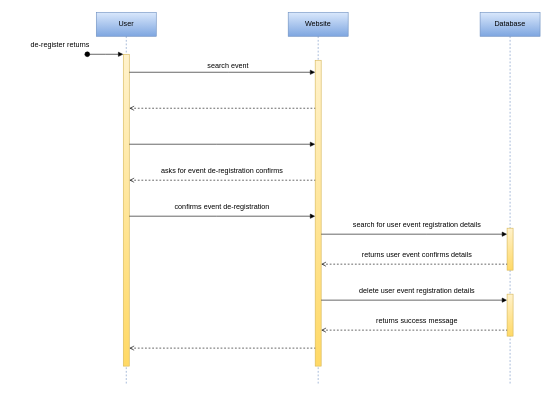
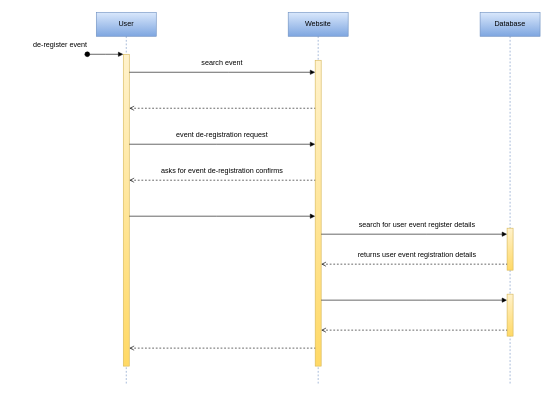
- <mxCell id="20" value="de-register returns" style="text;html=1;strokeColor=none;fillColor=none;align=center;verticalAlign=middle;whiteSpace=wrap;rounded=0;" vertex="1" parent="1"><mxGeometry x="20" y="60" width="160" height="30" as="geometry" /></mxCell>
+ <mxCell id="20" value="de-register event" style="text;html=1;strokeColor=none;fillColor=none;align=center;verticalAlign=middle;whiteSpace=wrap;rounded=0;" vertex="1" parent="1"><mxGeometry x="20" y="60" width="160" height="30" as="geometry" /></mxCell>
- <mxCell id="28" value="search event" style="text;html=1;strokeColor=none;fillColor=none;align=center;verticalAlign=middle;whiteSpace=wrap;rounded=0;" vertex="1" parent="1"><mxGeometry x="335" y="95" width="90" height="30" as="geometry" /></mxCell>
+ <mxCell id="28" value="search event" style="text;html=1;strokeColor=none;fillColor=none;align=center;verticalAlign=middle;whiteSpace=wrap;rounded=0;" vertex="1" parent="1"><mxGeometry x="325" y="90" width="90" height="30" as="geometry" /></mxCell>
+ <mxCell id="9" value="event de-registration request" style="text;html=1;strokeColor=none;fillColor=none;align=center;verticalAlign=middle;whiteSpace=wrap;rounded=0;" vertex="1" parent="1"><mxGeometry x="290" y="210" width="160" height="30" as="geometry" /></mxCell>
- <mxCell id="11" value="confirms event de-registration" style="text;html=1;strokeColor=none;fillColor=none;align=center;verticalAlign=middle;whiteSpace=wrap;rounded=0;" vertex="1" parent="1"><mxGeometry x="285" y="330" width="170" height="30" as="geometry" /></mxCell>
- <mxCell id="12" value="search for&amp;nbsp;user event registration details" style="text;html=1;strokeColor=none;fillColor=none;align=center;verticalAlign=middle;whiteSpace=wrap;rounded=0;" vertex="1" parent="1"><mxGeometry x="580" y="360" width="230" height="30" as="geometry" /></mxCell>
+ <mxCell id="12" value="search for&amp;nbsp;user event register details" style="text;html=1;strokeColor=none;fillColor=none;align=center;verticalAlign=middle;whiteSpace=wrap;rounded=0;" vertex="1" parent="1"><mxGeometry x="580" y="360" width="230" height="30" as="geometry" /></mxCell>
- <mxCell id="13" value="returns user event confirms details" style="text;html=1;strokeColor=none;fillColor=none;align=center;verticalAlign=middle;whiteSpace=wrap;rounded=0;" vertex="1" parent="1"><mxGeometry x="590" y="410" width="210" height="30" as="geometry" /></mxCell>
+ <mxCell id="13" value="returns user event registration details" style="text;html=1;strokeColor=none;fillColor=none;align=center;verticalAlign=middle;whiteSpace=wrap;rounded=0;" vertex="1" parent="1"><mxGeometry x="590" y="410" width="210" height="30" as="geometry" /></mxCell>
- <mxCell id="21" value="delete user event registration details" style="text;html=1;strokeColor=none;fillColor=none;align=center;verticalAlign=middle;whiteSpace=wrap;rounded=0;" vertex="1" parent="1"><mxGeometry x="590" y="470" width="210" height="30" as="geometry" /></mxCell>
- <mxCell id="22" value="returns success message" style="text;html=1;strokeColor=none;fillColor=none;align=center;verticalAlign=middle;whiteSpace=wrap;rounded=0;" vertex="1" parent="1"><mxGeometry x="615" y="520" width="160" height="30" as="geometry" /></mxCell>
